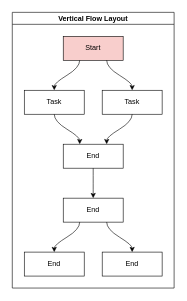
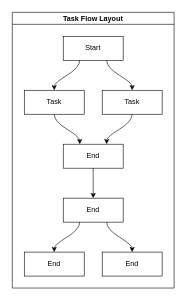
- <mxCell id="2" value="Vertical Flow Layout" style="swimlane;startSize=20;horizontal=1;childLayout=flowLayout;flowOrientation=north;resizable=0;interRankCellSpacing=50;containerType=tree;" vertex="1" parent="1"><mxGeometry x="20" y="20" width="270" height="460" as="geometry" /></mxCell>
+ <mxCell id="2" value="Task Flow Layout" style="swimlane;startSize=20;horizontal=1;childLayout=flowLayout;flowOrientation=north;resizable=0;interRankCellSpacing=50;containerType=tree;" vertex="1" parent="1"><mxGeometry x="20" y="20" width="270" height="460" as="geometry" /></mxCell>
- <mxCell id="3" value="Start" style="whiteSpace=wrap;html=1;fillColor=#f8cecc;" vertex="1" parent="2"><mxGeometry x="85" y="40" width="100" height="40" as="geometry" /></mxCell>
+ <mxCell id="3" value="Start" style="whiteSpace=wrap;html=1;" vertex="1" parent="2"><mxGeometry x="85" y="40" width="100" height="40" as="geometry" /></mxCell>
